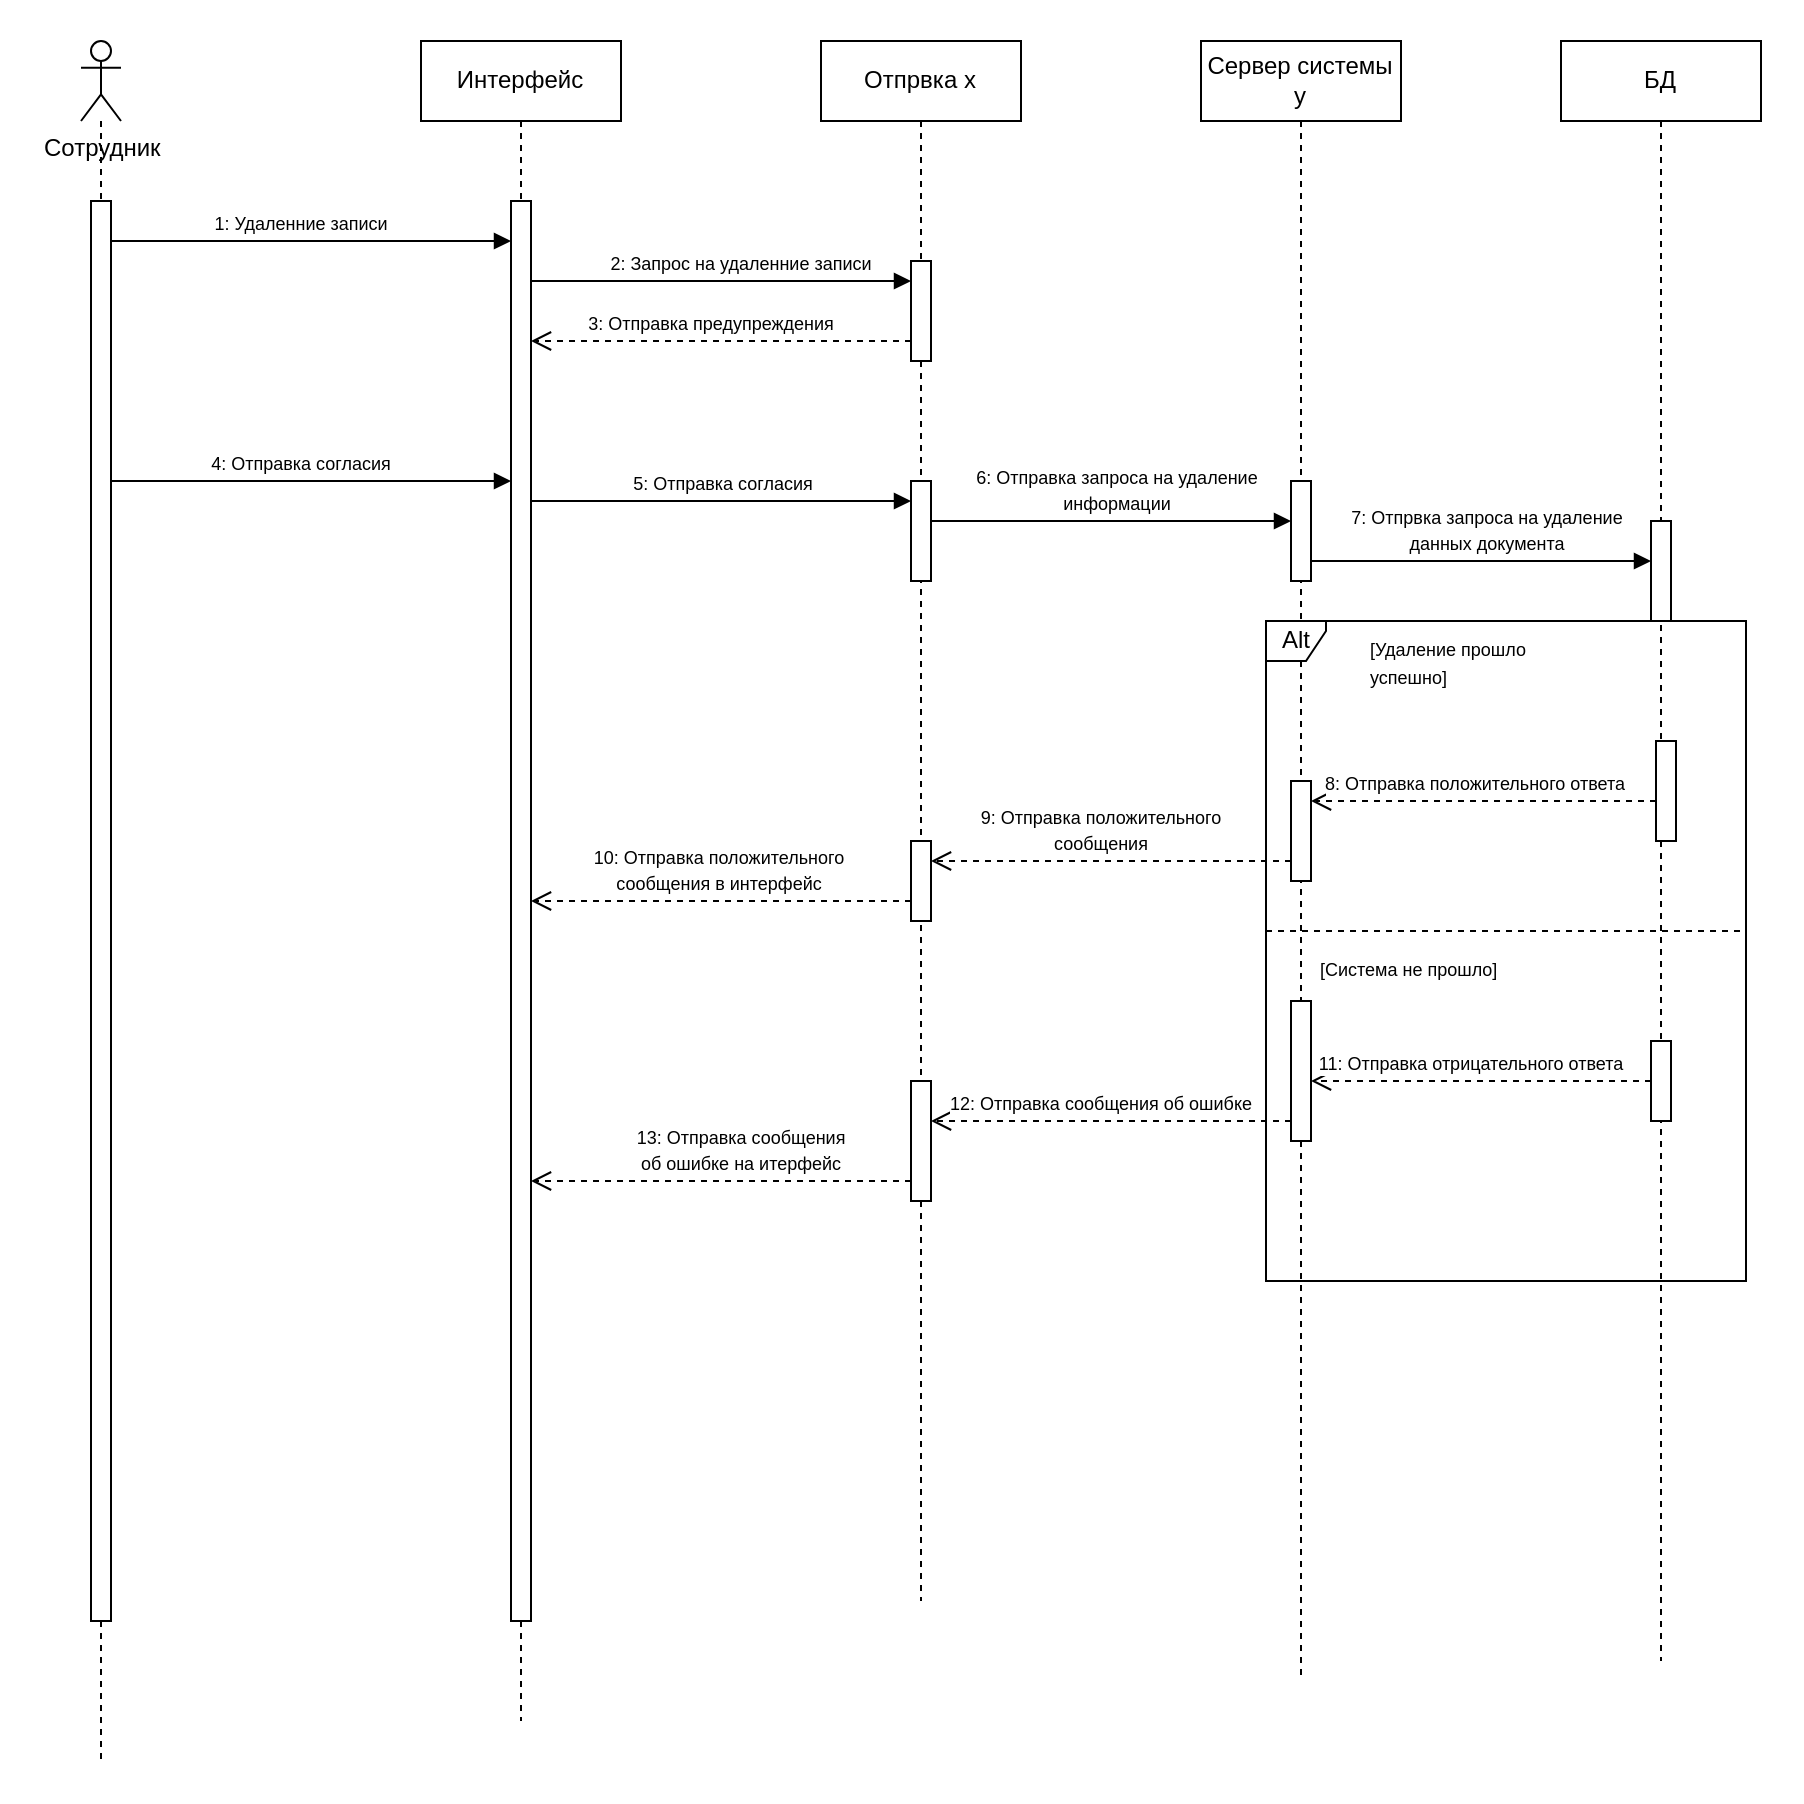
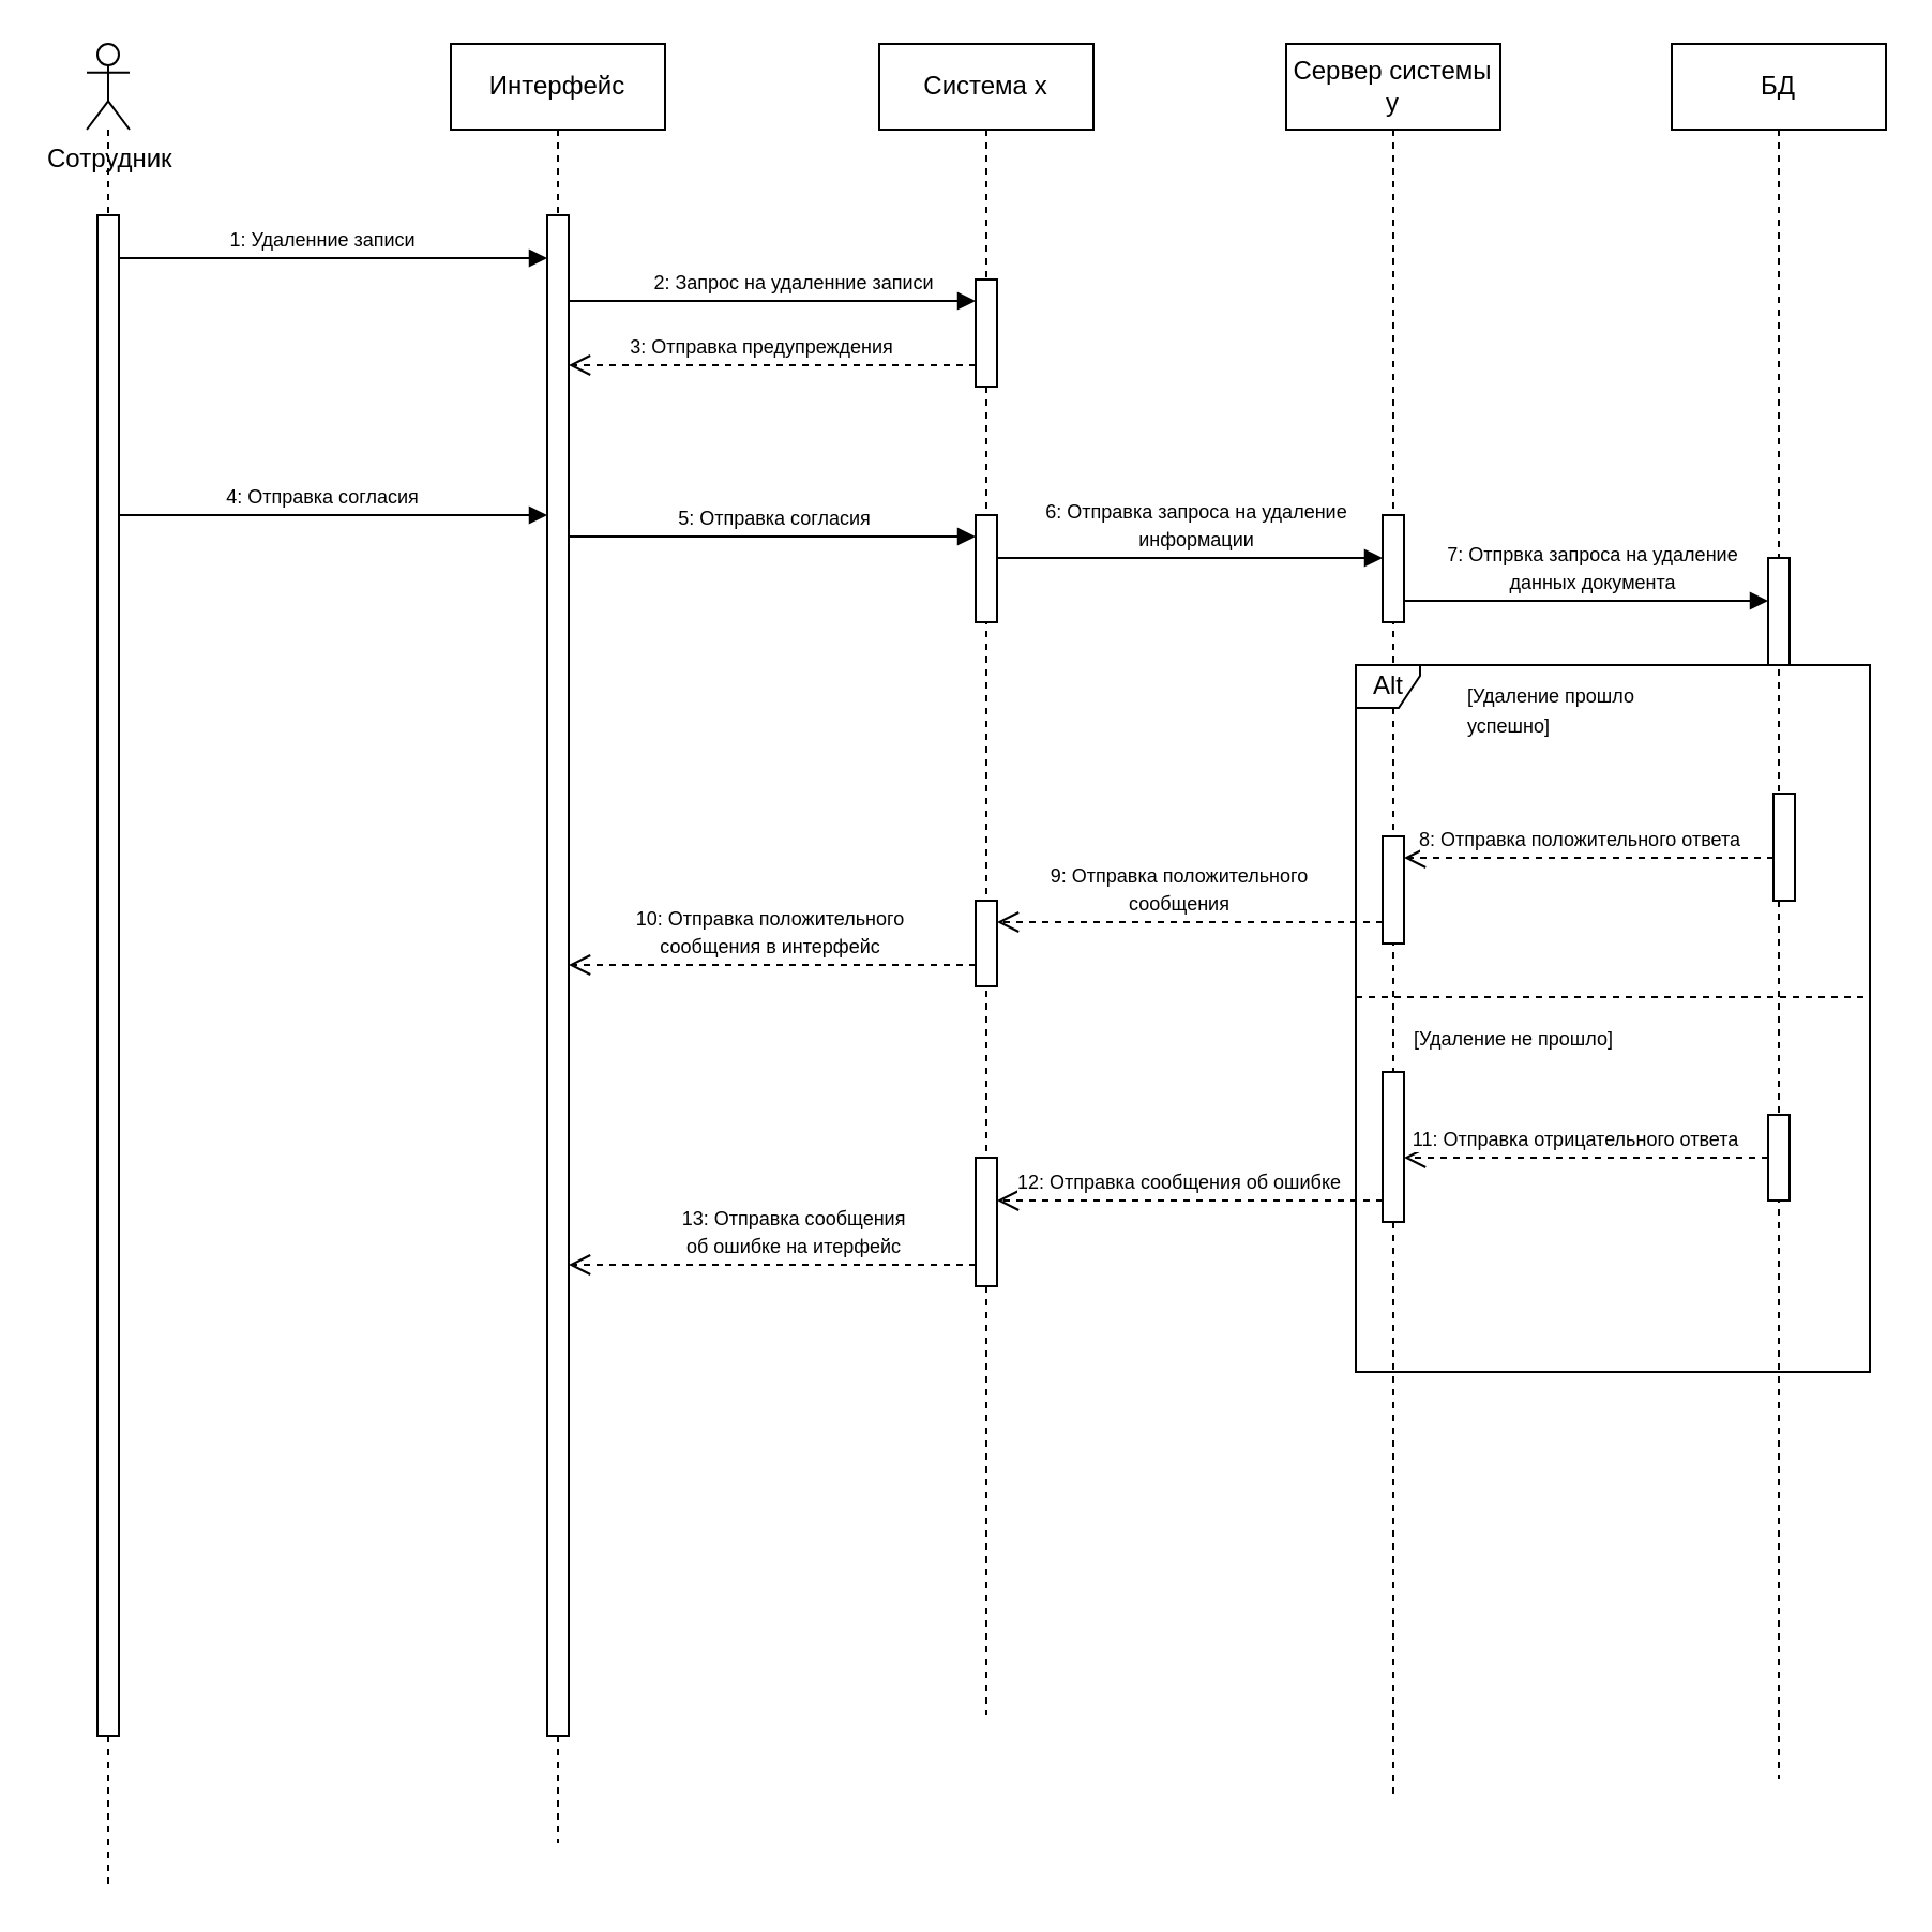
- <mxCell id="10" value="Отпрвка x" style="shape=umlLifeline;perimeter=lifelinePerimeter;whiteSpace=wrap;html=1;container=1;dropTarget=0;collapsible=0;recursiveResize=0;outlineConnect=0;portConstraint=eastwest;newEdgeStyle={&quot;edgeStyle&quot;:&quot;elbowEdgeStyle&quot;,&quot;elbow&quot;:&quot;vertical&quot;,&quot;curved&quot;:0,&quot;rounded&quot;:0};" parent="1" vertex="1"><mxGeometry x="410" y="20" width="100" height="780" as="geometry" /></mxCell>
+ <mxCell id="10" value="Система x" style="shape=umlLifeline;perimeter=lifelinePerimeter;whiteSpace=wrap;html=1;container=1;dropTarget=0;collapsible=0;recursiveResize=0;outlineConnect=0;portConstraint=eastwest;newEdgeStyle={&quot;edgeStyle&quot;:&quot;elbowEdgeStyle&quot;,&quot;elbow&quot;:&quot;vertical&quot;,&quot;curved&quot;:0,&quot;rounded&quot;:0};" parent="1" vertex="1"><mxGeometry x="410" y="20" width="100" height="780" as="geometry" /></mxCell>
- <mxCell id="21" value="&lt;font style=&quot;font-size: 9px;&quot;&gt;[Система не прошло]&lt;/font&gt;" style="text;whiteSpace=wrap;html=1;" parent="18" vertex="1"><mxGeometry x="25" y="160" width="120" height="50" as="geometry" /></mxCell>
+ <mxCell id="21" value="&lt;font style=&quot;font-size: 9px;&quot;&gt;[Удаление не прошло]&lt;/font&gt;" style="text;whiteSpace=wrap;html=1;" parent="18" vertex="1"><mxGeometry x="25" y="160" width="120" height="50" as="geometry" /></mxCell>
